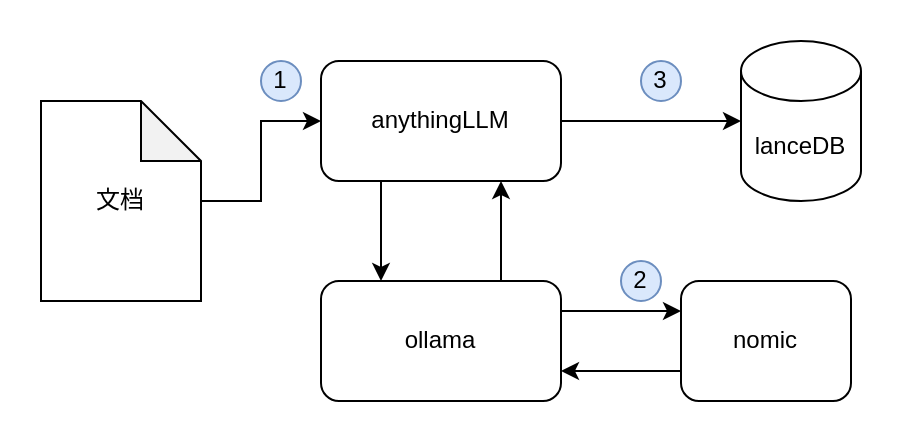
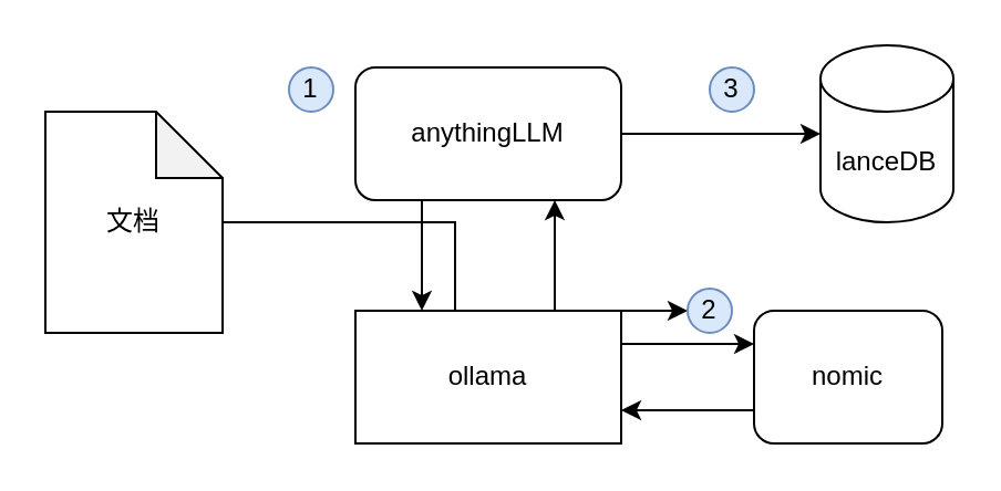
- <mxCell id="2" value="" style="edgeStyle=orthogonalEdgeStyle;rounded=0;orthogonalLoop=1;jettySize=auto;html=1;" edge="1" parent="1" source="3" target="5"><mxGeometry relative="1" as="geometry" /></mxCell>
+ <mxCell id="2" value="" style="edgeStyle=orthogonalEdgeStyle;rounded=0;orthogonalLoop=1;jettySize=auto;html=1;" edge="1" parent="1" source="3" target="14"><mxGeometry relative="1" as="geometry" /></mxCell>
- <mxCell id="8" value="ollama" style="rounded=1;whiteSpace=wrap;html=1;" vertex="1" parent="1"><mxGeometry x="160" y="140" width="120" height="60" as="geometry" /></mxCell>
+ <mxCell id="8" value="ollama" style="whiteSpace=wrap;html=1;rounded=0;" vertex="1" parent="1"><mxGeometry x="160" y="140" width="120" height="60" as="geometry" /></mxCell>
